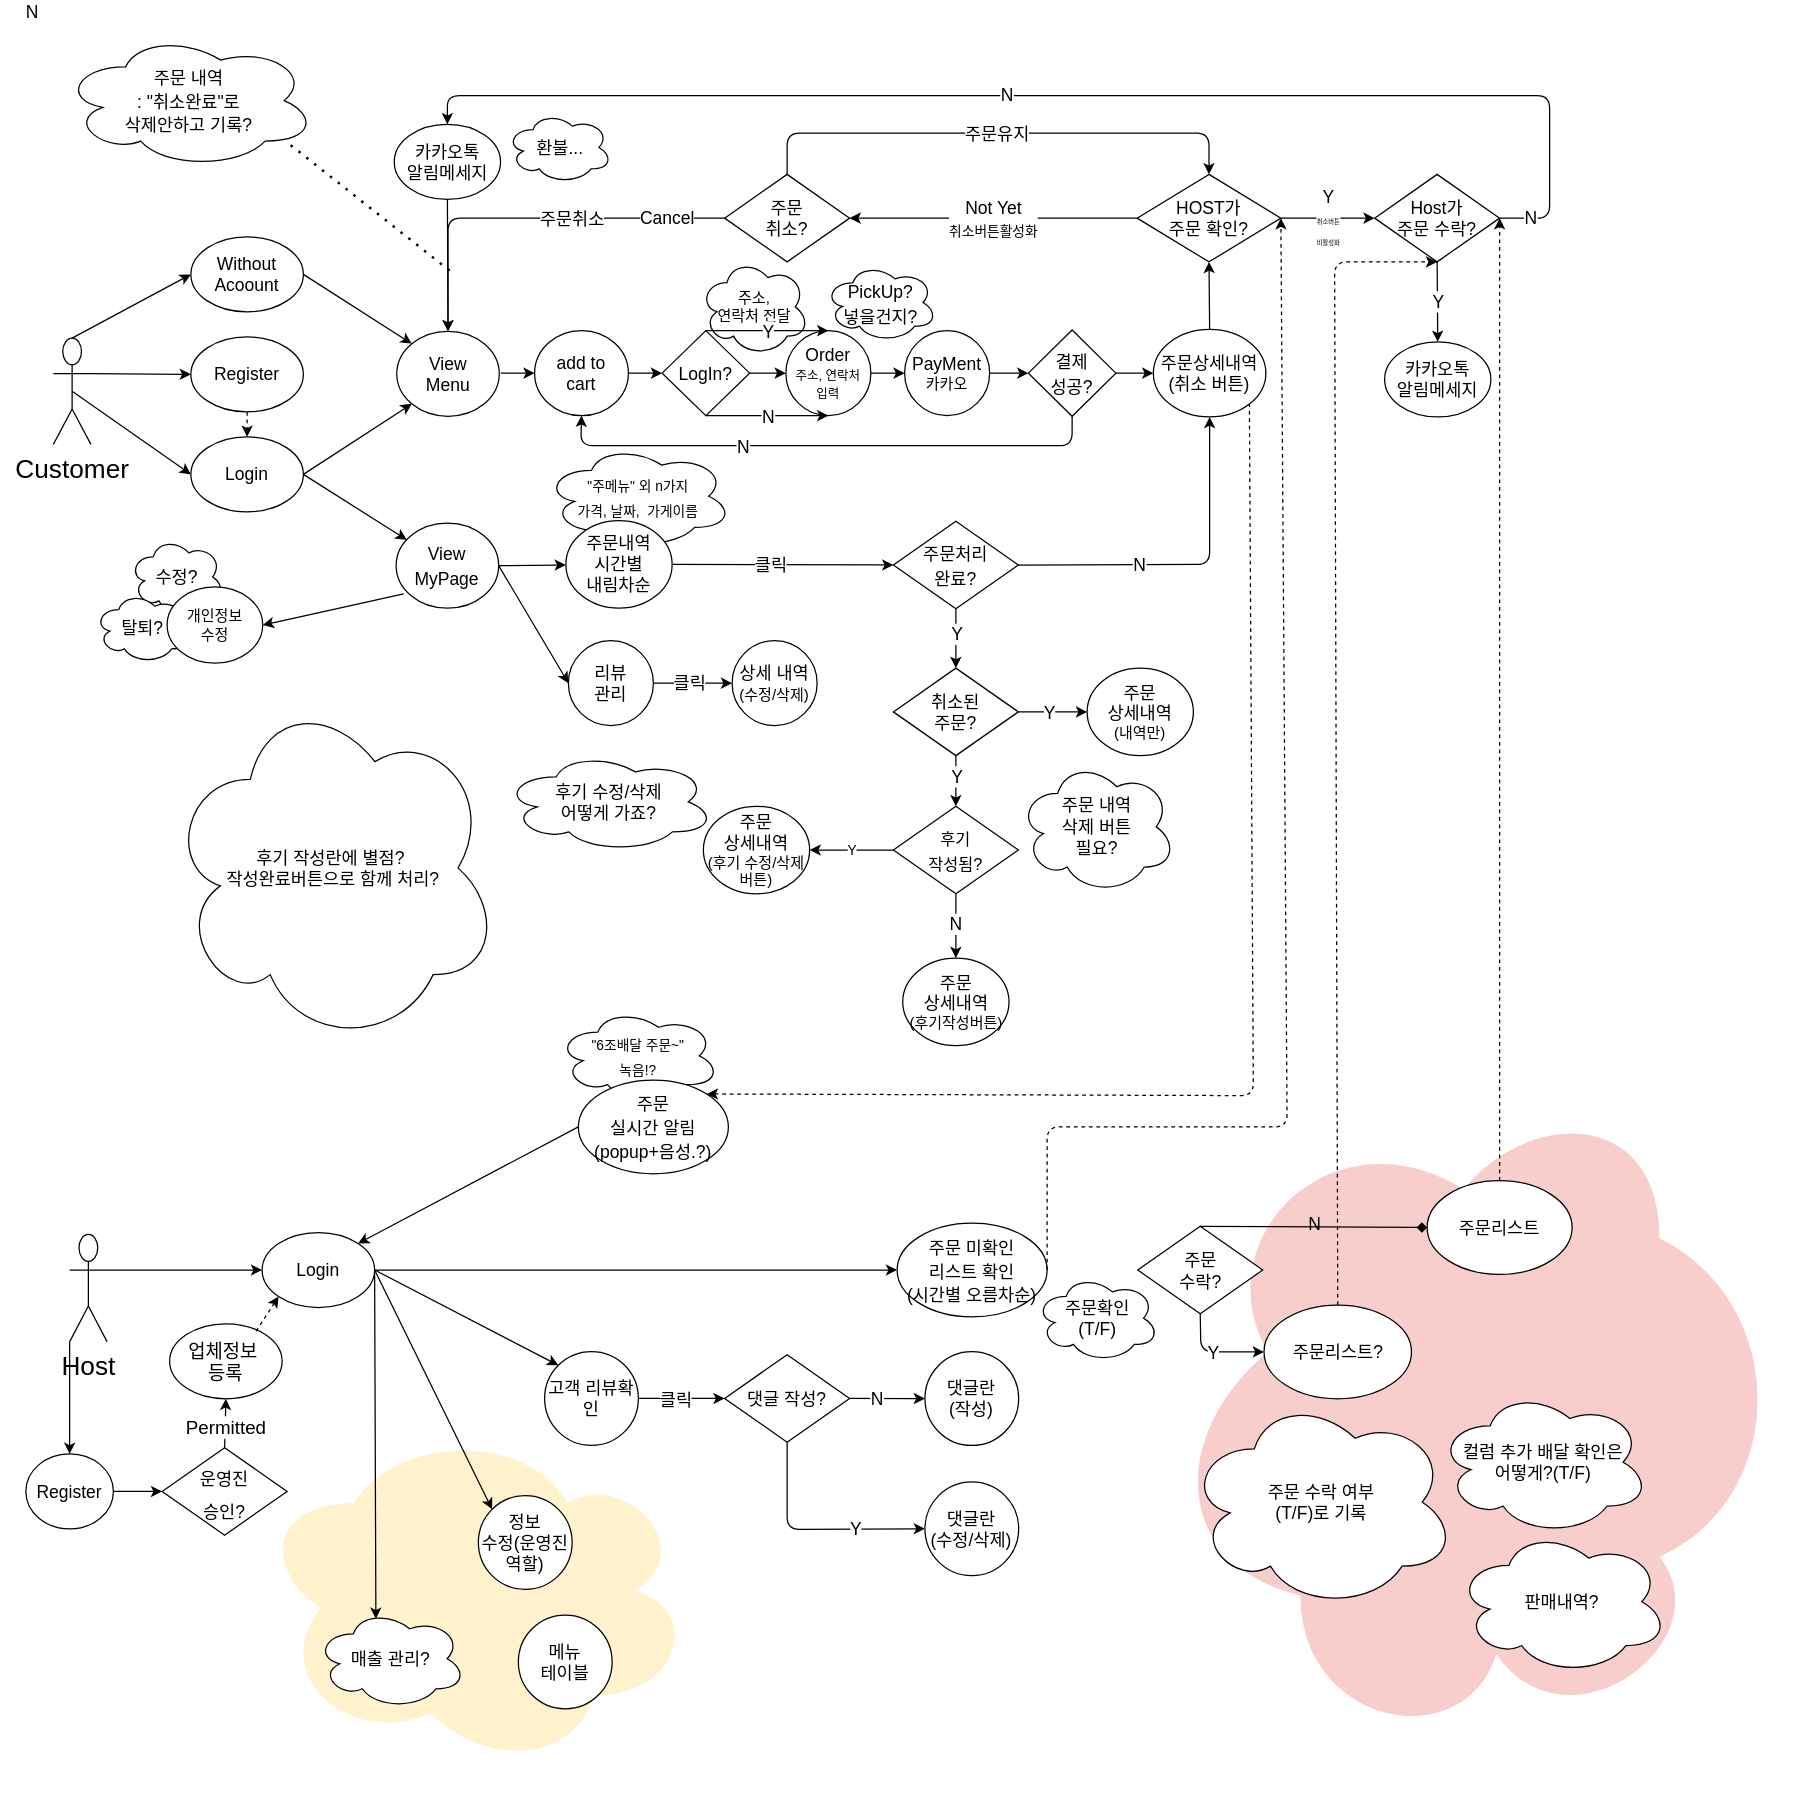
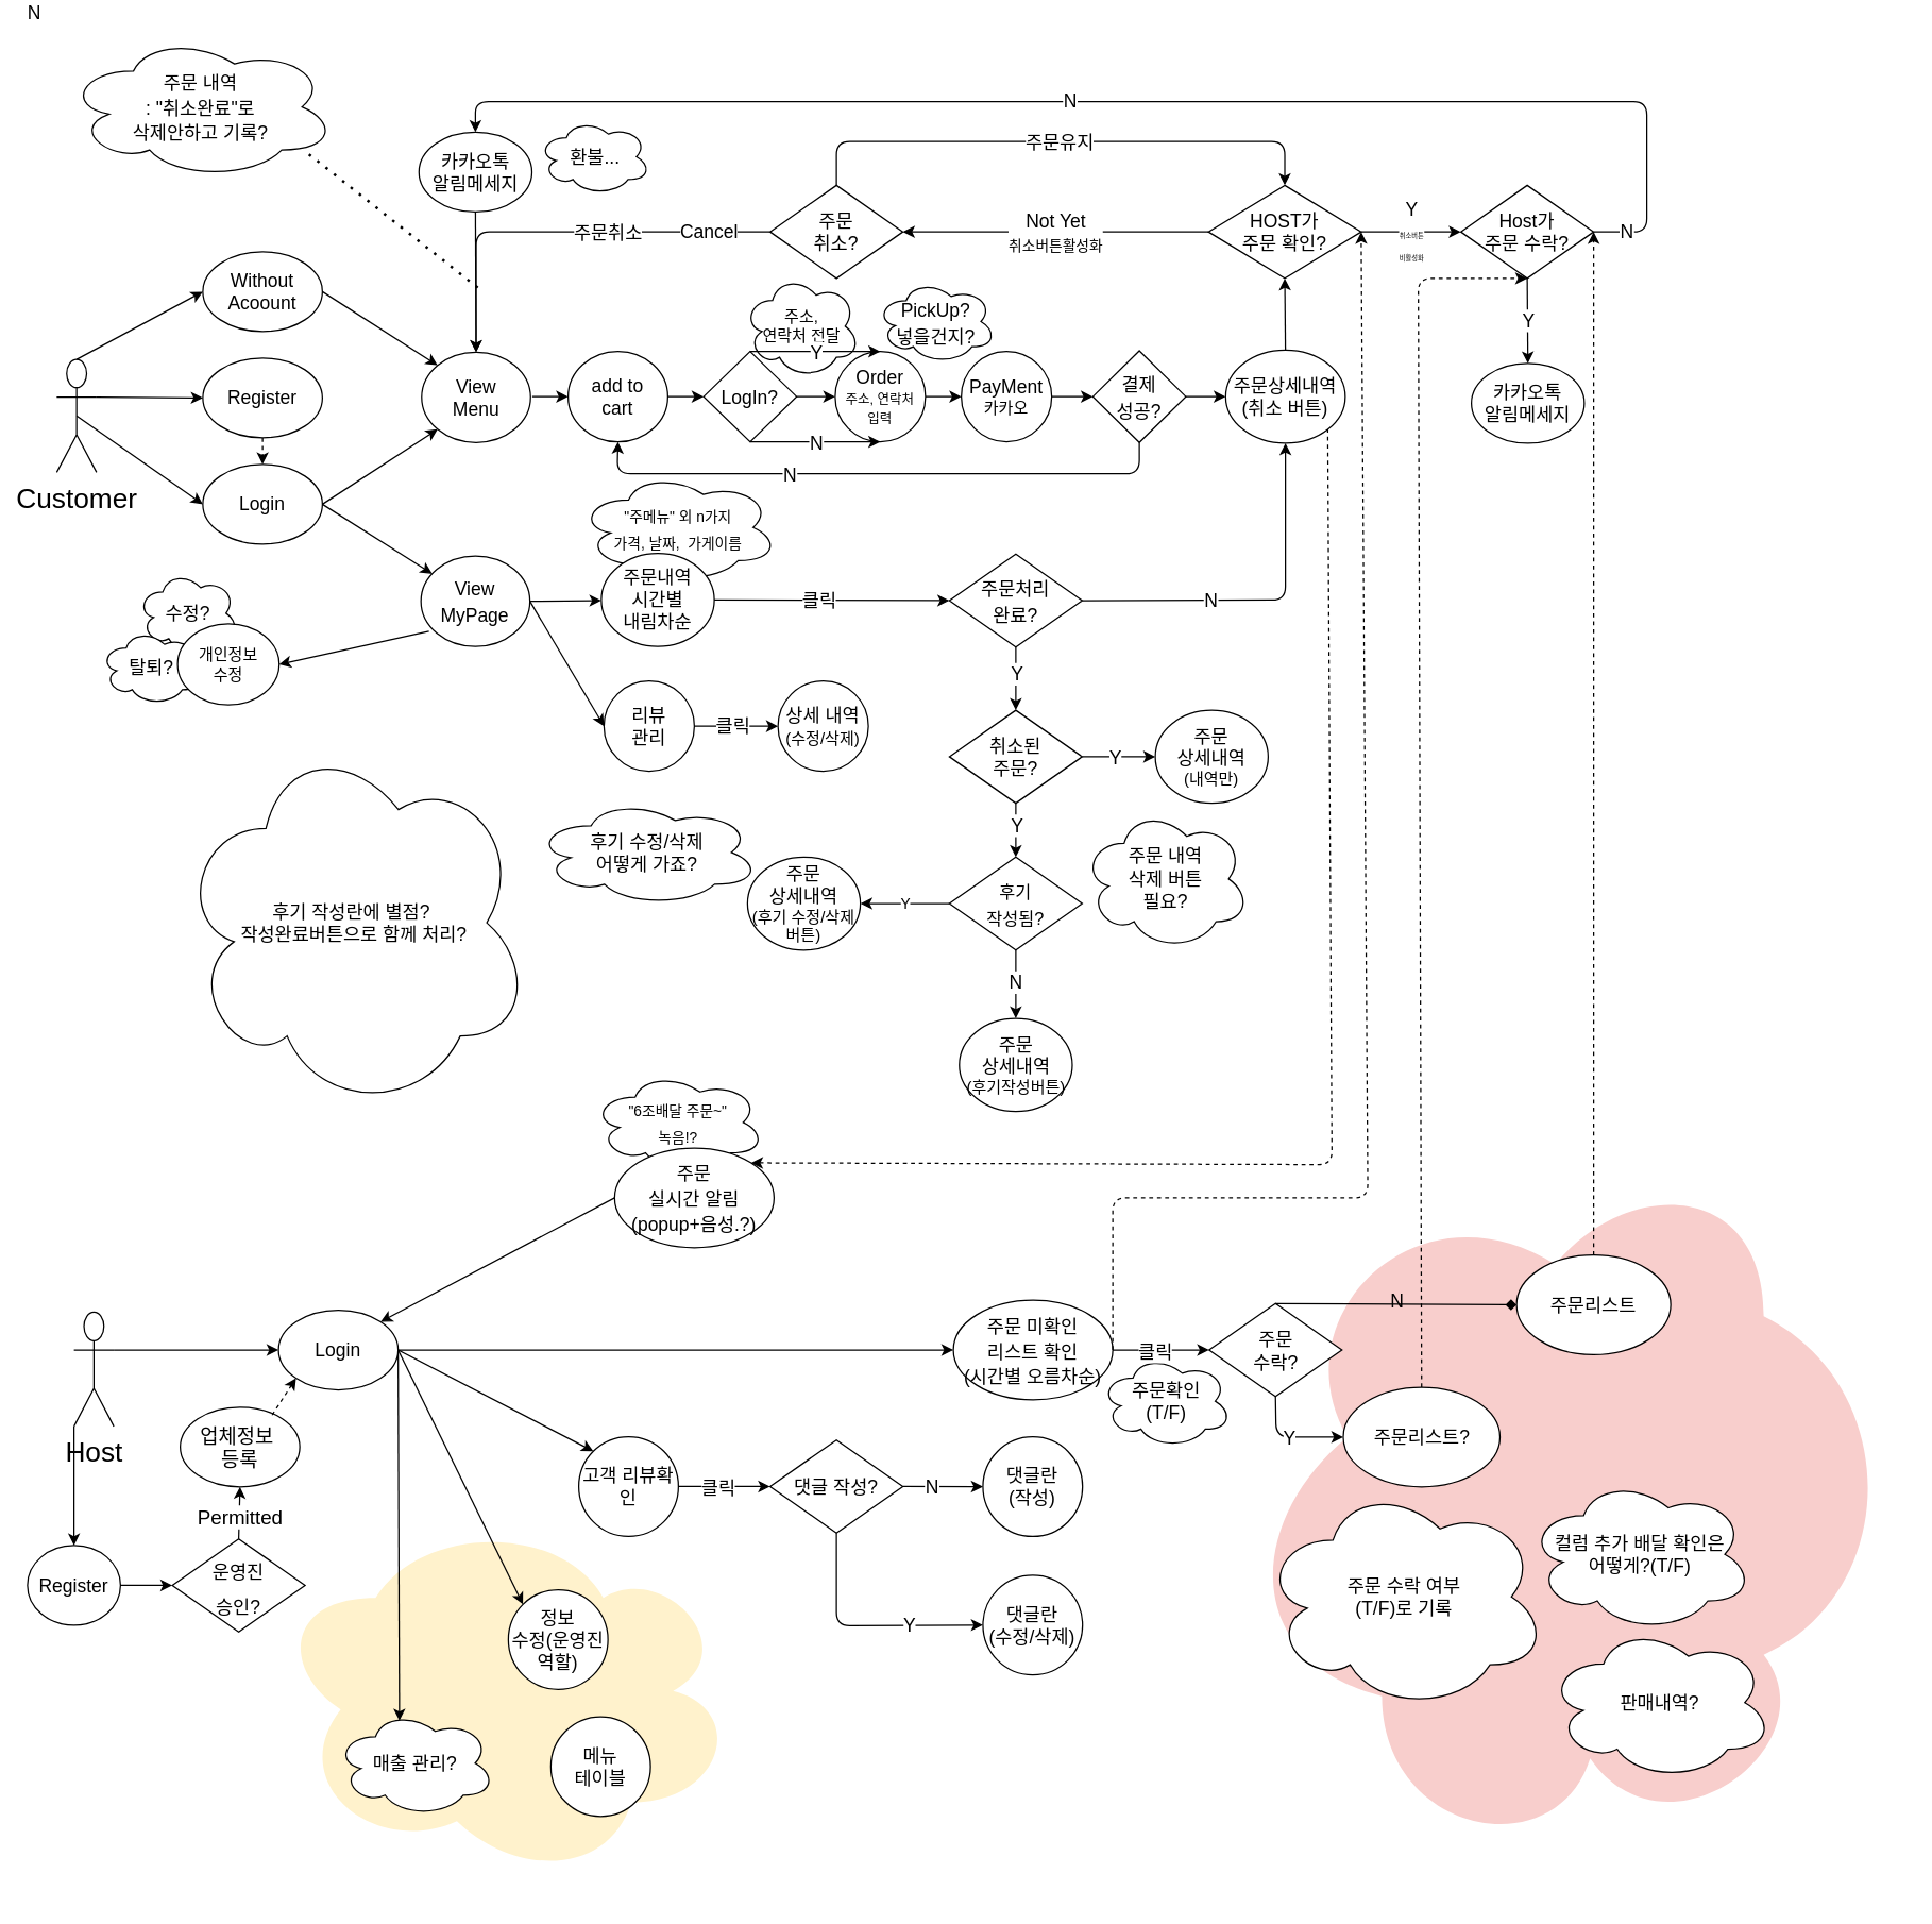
+ <mxCell id="64" value="" style="endArrow=classic;html=1;fontSize=16;exitX=1;exitY=0.5;exitDx=0;exitDy=0;entryX=0;entryY=0.5;entryDx=0;entryDy=0;" parent="1" source="60" target="63" edge="1"><mxGeometry width="50" height="50" relative="1" as="geometry"><mxPoint x="1064.5" y="1063.5" as="sourcePoint" /><mxPoint x="916.5" y="775" as="targetPoint" /></mxGeometry></mxCell>
+ <mxCell id="65" value="클릭" style="edgeLabel;html=1;align=center;verticalAlign=middle;resizable=0;points=[];fontSize=14;" parent="64" vertex="1" connectable="0"><mxGeometry x="-0.153" y="-1" relative="1" as="geometry"><mxPoint as="offset" /></mxGeometry></mxCell>
